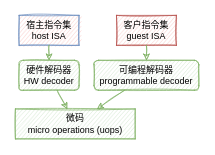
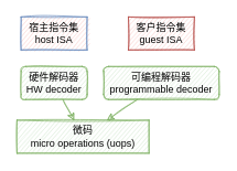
- <mxCell id="5" value="" style="endArrow=classic;html=1;rounded=0;fillColor=#d5e8d4;strokeColor=#82b366;sketch=1;" parent="1" source="2" target="9" edge="1"><mxGeometry width="50" height="50" relative="1" as="geometry"><mxPoint x="-45" y="160" as="sourcePoint" /><mxPoint x="65" y="80" as="targetPoint" /></mxGeometry></mxCell>
- <mxCell id="6" value="" style="endArrow=classic;html=1;rounded=0;fillColor=#d5e8d4;strokeColor=#82b366;sketch=1;" parent="1" source="3" target="10" edge="1"><mxGeometry width="50" height="50" relative="1" as="geometry"><mxPoint x="75" y="70" as="sourcePoint" /><mxPoint x="195" y="80" as="targetPoint" /></mxGeometry></mxCell>
